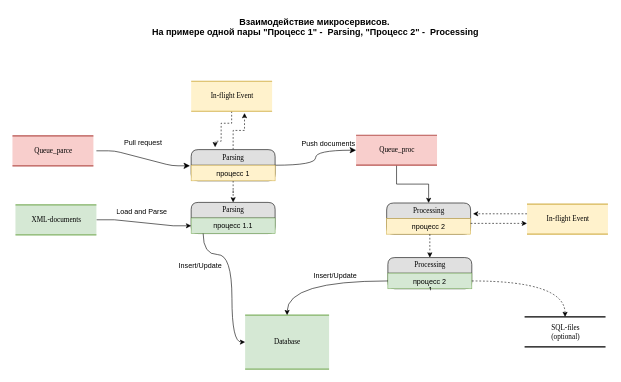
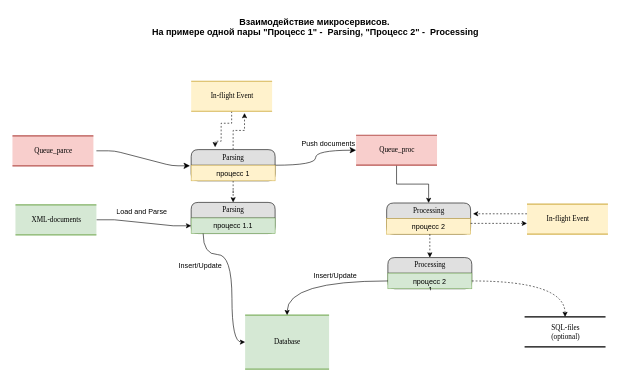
- <mxCell id="10" value="Pull request" style="text;html=1;strokeColor=none;fillColor=none;spacingLeft=4;spacingRight=4;whiteSpace=wrap;overflow=hidden;rotatable=0;points=[[0,0.5],[1,0.5]];portConstraint=eastwest;align=center;" parent="1" vertex="1"><mxGeometry x="168" y="223" width="140" height="26" as="geometry" /></mxCell>
